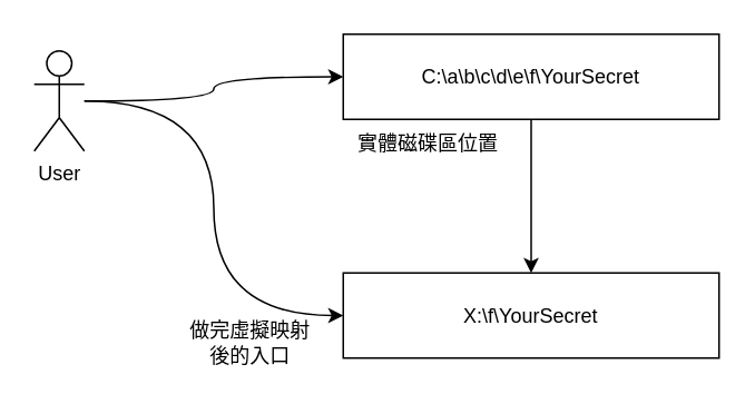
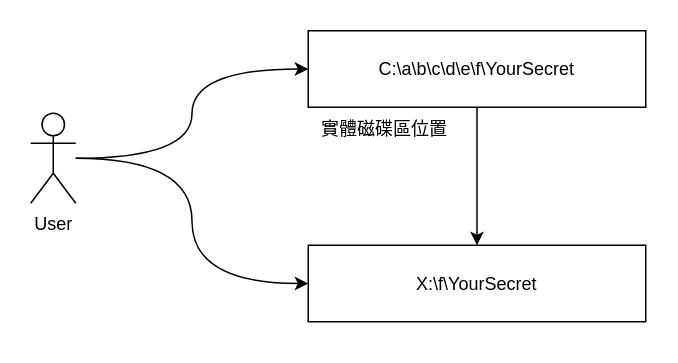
- <mxCell id="9" value="User" style="shape=umlActor;verticalLabelPosition=bottom;verticalAlign=top;html=1;outlineConnect=0;" vertex="1" parent="1"><mxGeometry x="20" y="30" width="30" height="60" as="geometry" /></mxCell>
+ <mxCell id="9" value="User" style="shape=umlActor;verticalLabelPosition=bottom;verticalAlign=top;html=1;outlineConnect=0;" vertex="1" parent="1"><mxGeometry x="20" y="75" width="30" height="60" as="geometry" /></mxCell>
- <mxCell id="10" value="做完虛擬映射後的入口" style="text;html=1;strokeColor=none;fillColor=none;align=center;verticalAlign=middle;whiteSpace=wrap;rounded=0;" vertex="1" parent="1"><mxGeometry x="108" y="190" width="83" height="30" as="geometry" /></mxCell>
